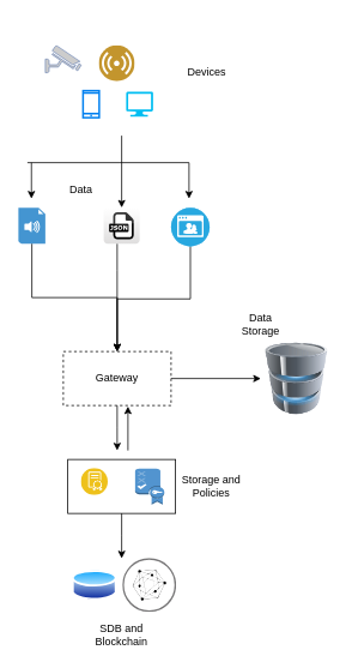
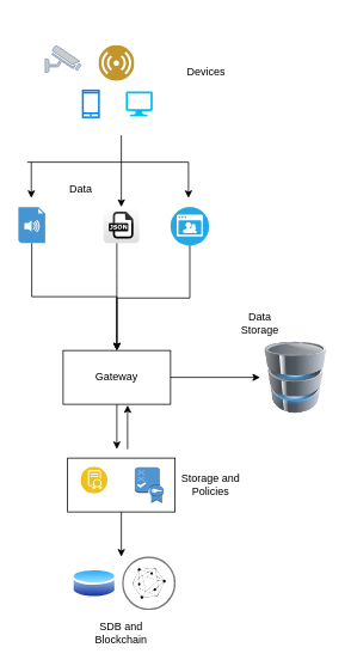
- <mxCell id="21" value="Gateway" style="rounded=0;whiteSpace=wrap;html=1;fillColor=none;dashed=1;" vertex="1" parent="1"><mxGeometry x="70" y="390" width="120" height="60" as="geometry" /></mxCell>
+ <mxCell id="21" value="Gateway" style="rounded=0;whiteSpace=wrap;html=1;fillColor=none;" vertex="1" parent="1"><mxGeometry x="70" y="390" width="120" height="60" as="geometry" /></mxCell>
